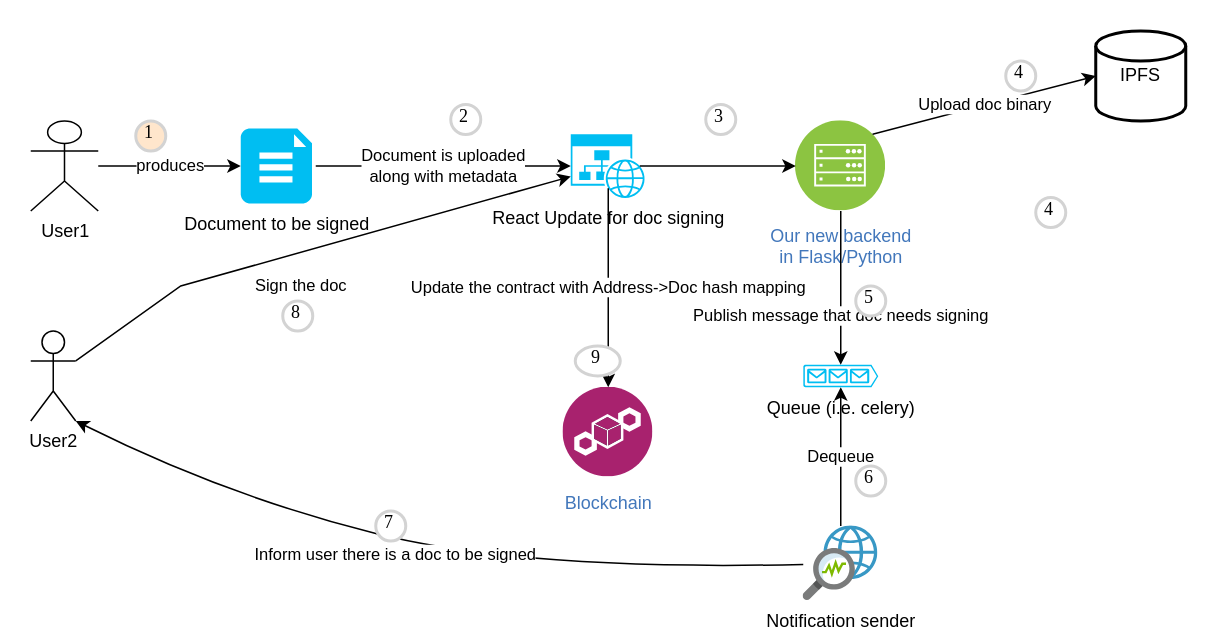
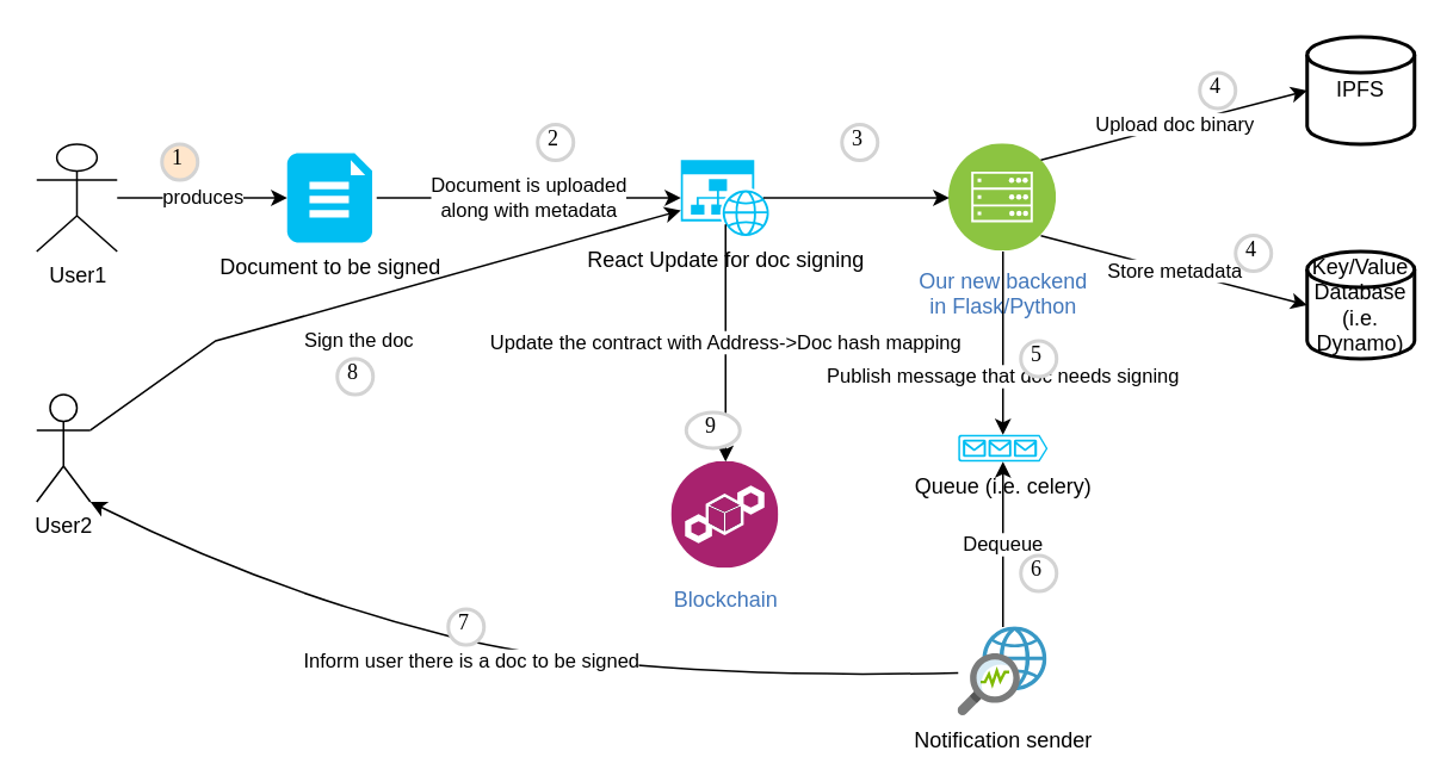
+ <mxCell id="11" value="Store metadata" style="endArrow=classic;html=1;rounded=0;entryX=0;entryY=0.5;entryDx=0;entryDy=0;entryPerimeter=0;exitX=1;exitY=1;exitDx=0;exitDy=0;" edge="1" parent="1" source="8" target="12"><mxGeometry width="50" height="50" relative="1" as="geometry"><mxPoint x="170" y="400" as="sourcePoint" /><mxPoint x="220" y="350" as="targetPoint" /></mxGeometry></mxCell>
+ <mxCell id="12" value="Key/Value Database (i.e. Dynamo)" style="strokeWidth=2;html=1;shape=mxgraph.flowchart.database;whiteSpace=wrap;" vertex="1" parent="1"><mxGeometry x="730" y="140" width="60" height="60" as="geometry" /></mxCell>
